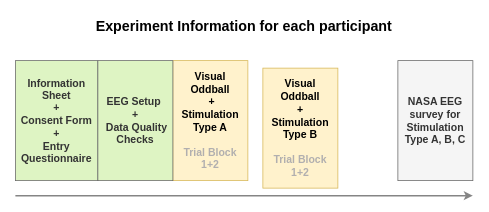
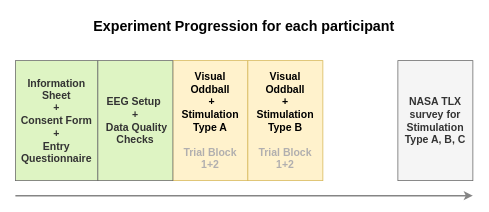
- <mxCell id="5" value="Experiment Information for each participant" style="text;html=1;strokeColor=none;fillColor=none;align=center;verticalAlign=middle;whiteSpace=wrap;rounded=0;fontStyle=1;fontSize=19;" parent="1" vertex="1"><mxGeometry x="110" y="20" width="430" height="30" as="geometry" /></mxCell>
+ <mxCell id="5" value="Experiment Progression for each participant" style="text;html=1;strokeColor=none;fillColor=none;align=center;verticalAlign=middle;whiteSpace=wrap;rounded=0;fontStyle=1;fontSize=19;" parent="1" vertex="1"><mxGeometry x="110" y="20" width="430" height="30" as="geometry" /></mxCell>
- <mxCell id="4" value="&lt;b style=&quot;font-size: 14px;&quot;&gt;NASA EEG&lt;br style=&quot;font-size: 14px;&quot;&gt;survey for &lt;br&gt;Stimulation&lt;br style=&quot;font-size: 14px;&quot;&gt;Type A, B, C&lt;/b&gt;" style="rounded=0;whiteSpace=wrap;html=1;fillColor=#f5f5f5;fontColor=#333333;strokeColor=#666666;fontSize=14;" parent="1" vertex="1"><mxGeometry x="530" y="80" width="100" height="160" as="geometry" /></mxCell>
+ <mxCell id="4" value="&lt;b style=&quot;font-size: 14px;&quot;&gt;NASA TLX&lt;br style=&quot;font-size: 14px;&quot;&gt;survey for &lt;br&gt;Stimulation&lt;br style=&quot;font-size: 14px;&quot;&gt;Type A, B, C&lt;/b&gt;" style="rounded=0;whiteSpace=wrap;html=1;fillColor=#f5f5f5;fontColor=#333333;strokeColor=#666666;fontSize=14;" parent="1" vertex="1"><mxGeometry x="530" y="80" width="100" height="160" as="geometry" /></mxCell>
- <mxCell id="3" value="&lt;b style=&quot;font-size: 14px;&quot;&gt;Visual &lt;br&gt;Oddball &lt;br style=&quot;font-size: 14px;&quot;&gt;+ &lt;br style=&quot;font-size: 14px;&quot;&gt;&lt;/b&gt;&lt;b style=&quot;border-color: var(--border-color); font-size: 14px;&quot;&gt;Stimulation&lt;br style=&quot;border-color: var(--border-color); font-size: 14px;&quot;&gt;&lt;/b&gt;&lt;b style=&quot;font-size: 14px;&quot;&gt;Type B&lt;br style=&quot;font-size: 14px;&quot;&gt;&lt;br style=&quot;font-size: 14px;&quot;&gt;&lt;/b&gt;&lt;b style=&quot;border-color: var(--border-color); font-size: 14px;&quot;&gt;&lt;font style=&quot;border-color: var(--border-color); font-size: 14px;&quot; color=&quot;#b1afaf&quot;&gt;Trial Block&lt;br style=&quot;font-size: 14px;&quot;&gt;1+2&lt;/font&gt;&lt;/b&gt;&lt;b style=&quot;font-size: 14px;&quot;&gt;&lt;br style=&quot;font-size: 14px;&quot;&gt;&lt;/b&gt;" style="rounded=0;whiteSpace=wrap;html=1;fillColor=#fff2cc;strokeColor=#d6b656;fontSize=14;" parent="1" vertex="1"><mxGeometry x="350" y="90" width="100" height="160" as="geometry" /></mxCell>
+ <mxCell id="3" value="&lt;b style=&quot;font-size: 14px;&quot;&gt;Visual &lt;br&gt;Oddball &lt;br style=&quot;font-size: 14px;&quot;&gt;+ &lt;br style=&quot;font-size: 14px;&quot;&gt;&lt;/b&gt;&lt;b style=&quot;border-color: var(--border-color); font-size: 14px;&quot;&gt;Stimulation&lt;br style=&quot;border-color: var(--border-color); font-size: 14px;&quot;&gt;&lt;/b&gt;&lt;b style=&quot;font-size: 14px;&quot;&gt;Type B&lt;br style=&quot;font-size: 14px;&quot;&gt;&lt;br style=&quot;font-size: 14px;&quot;&gt;&lt;/b&gt;&lt;b style=&quot;border-color: var(--border-color); font-size: 14px;&quot;&gt;&lt;font style=&quot;border-color: var(--border-color); font-size: 14px;&quot; color=&quot;#b1afaf&quot;&gt;Trial Block&lt;br style=&quot;font-size: 14px;&quot;&gt;1+2&lt;/font&gt;&lt;/b&gt;&lt;b style=&quot;font-size: 14px;&quot;&gt;&lt;br style=&quot;font-size: 14px;&quot;&gt;&lt;/b&gt;" style="rounded=0;whiteSpace=wrap;html=1;fillColor=#fff2cc;strokeColor=#d6b656;fontSize=14;" parent="1" vertex="1"><mxGeometry x="330" y="80" width="100" height="160" as="geometry" /></mxCell>
